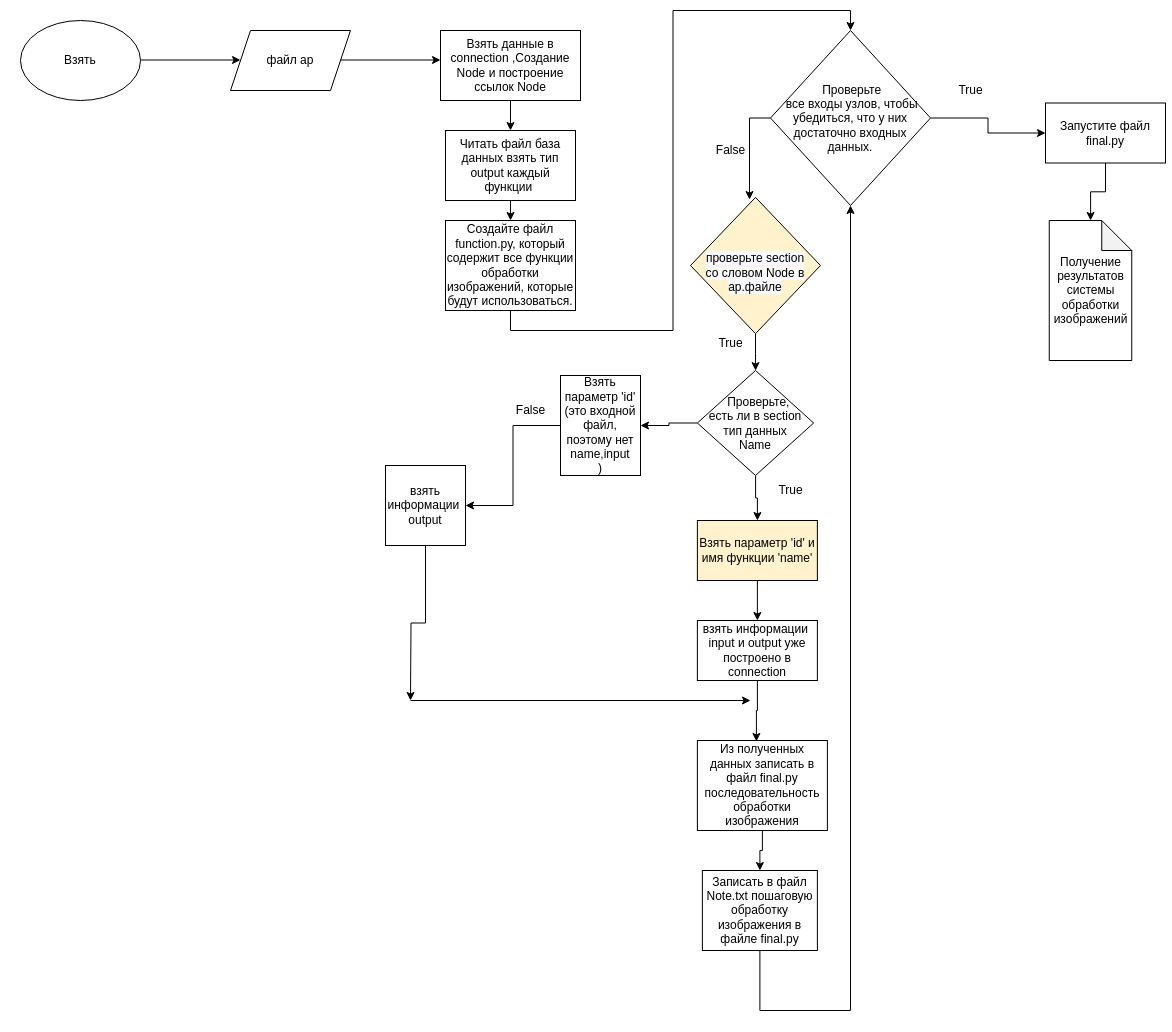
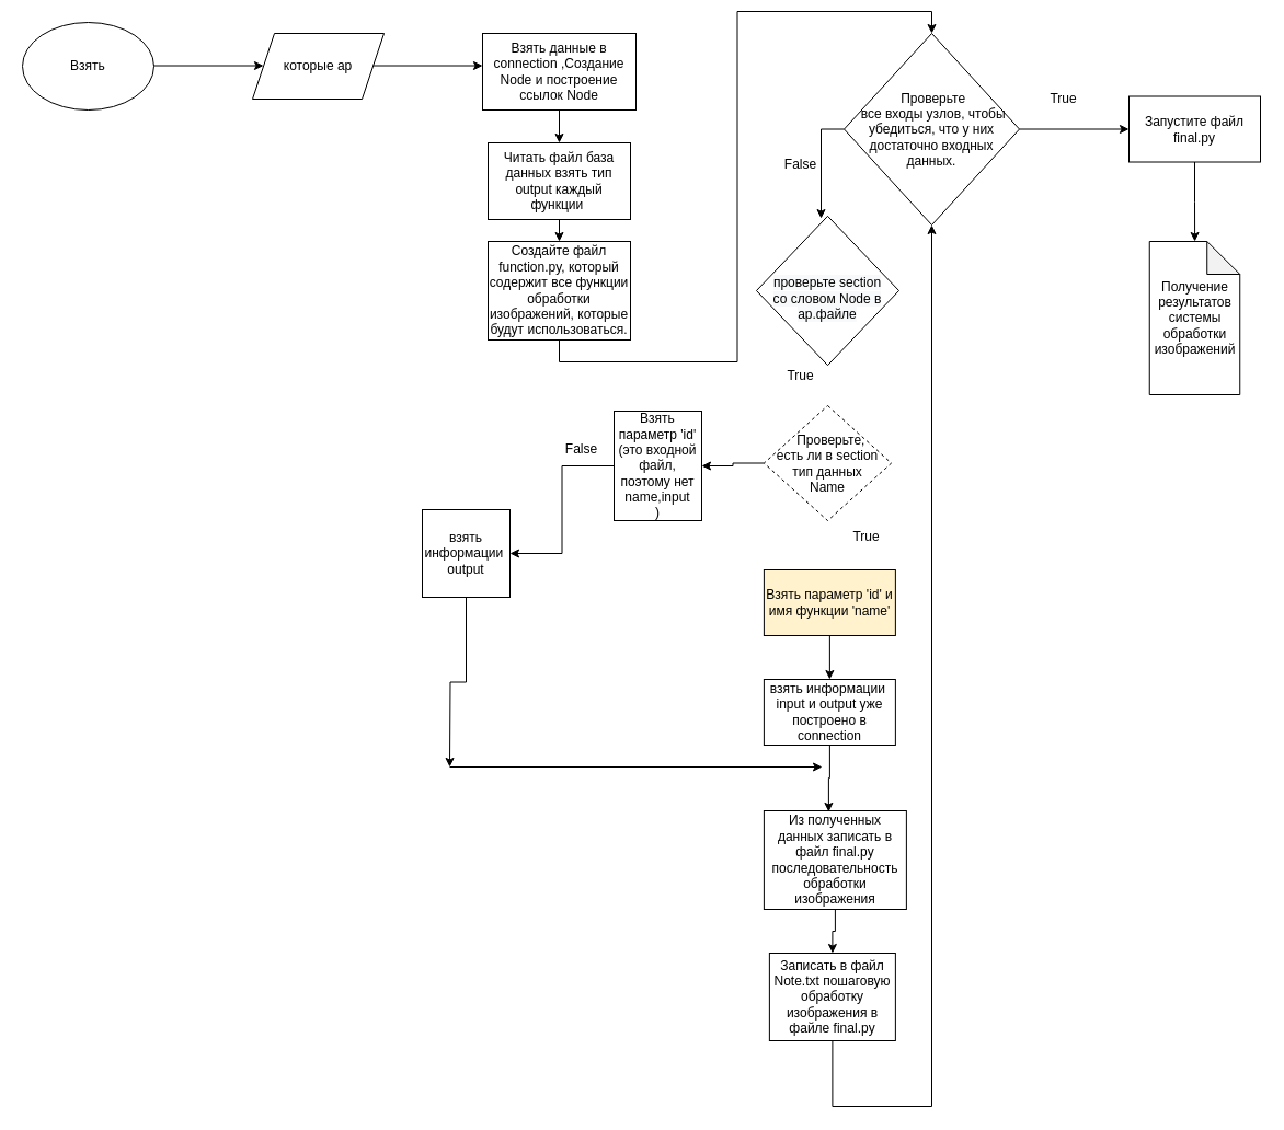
- <mxCell id="4" value="файл ap" style="shape=parallelogram;perimeter=parallelogramPerimeter;whiteSpace=wrap;html=1;fixedSize=1;" parent="1" vertex="1"><mxGeometry x="230" y="30" width="120" height="60" as="geometry" /></mxCell>
+ <mxCell id="4" value="которые ap" style="shape=parallelogram;perimeter=parallelogramPerimeter;whiteSpace=wrap;html=1;fixedSize=1;" parent="1" vertex="1"><mxGeometry x="230" y="30" width="120" height="60" as="geometry" /></mxCell>
- <mxCell id="40" value="&lt;span style=&quot;&quot;&gt;Запустите файл final.py&lt;/span&gt;" style="whiteSpace=wrap;html=1;" vertex="1" parent="1"><mxGeometry x="1045" y="102.5" width="120" height="60" as="geometry" /></mxCell>
+ <mxCell id="40" value="&lt;span style=&quot;&quot;&gt;Запустите файл final.py&lt;/span&gt;" style="whiteSpace=wrap;html=1;" vertex="1" parent="1"><mxGeometry x="1030" y="87.5" width="120" height="60" as="geometry" /></mxCell>
- <mxCell id="32" value="&lt;span style=&quot;color: rgb(0, 0, 0); font-family: Helvetica; font-size: 12px; font-style: normal; font-variant-ligatures: normal; font-variant-caps: normal; font-weight: 400; letter-spacing: normal; orphans: 2; text-align: center; text-indent: 0px; text-transform: none; widows: 2; word-spacing: 0px; -webkit-text-stroke-width: 0px; background-color: rgb(248, 249, 250); text-decoration-thickness: initial; text-decoration-style: initial; text-decoration-color: initial; float: none; display: inline !important;&quot;&gt;&lt;br&gt;проверьте section &lt;br&gt;со словом Node в &lt;br&gt;ap.файле&lt;/span&gt;" style="rhombus;whiteSpace=wrap;html=1;fillColor=#fff2cc;" parent="1" vertex="1"><mxGeometry x="690" y="196.88" width="130" height="136.25" as="geometry" /></mxCell>
+ <mxCell id="32" value="&lt;span style=&quot;color: rgb(0, 0, 0); font-family: Helvetica; font-size: 12px; font-style: normal; font-variant-ligatures: normal; font-variant-caps: normal; font-weight: 400; letter-spacing: normal; orphans: 2; text-align: center; text-indent: 0px; text-transform: none; widows: 2; word-spacing: 0px; -webkit-text-stroke-width: 0px; background-color: rgb(248, 249, 250); text-decoration-thickness: initial; text-decoration-style: initial; text-decoration-color: initial; float: none; display: inline !important;&quot;&gt;&lt;br&gt;проверьте section &lt;br&gt;со словом Node в &lt;br&gt;ap.файле&lt;/span&gt;" style="rhombus;whiteSpace=wrap;html=1;" parent="1" vertex="1"><mxGeometry x="690" y="196.88" width="130" height="136.25" as="geometry" /></mxCell>
- <mxCell id="31" value="" style="edgeStyle=orthogonalEdgeStyle;rounded=0;orthogonalLoop=1;jettySize=auto;html=1;" edge="1" parent="1" source="32" target="35"><mxGeometry relative="1" as="geometry" /></mxCell>
- <mxCell id="35" value="&lt;span style=&quot;&quot;&gt;&amp;nbsp; Проверьте, &lt;br&gt;есть ли в section тип данных&lt;br&gt;Name&lt;/span&gt;" style="rhombus;whiteSpace=wrap;html=1;" parent="1" vertex="1"><mxGeometry x="696.88" y="370" width="116.25" height="105" as="geometry" /></mxCell>
+ <mxCell id="35" value="&lt;span style=&quot;&quot;&gt;&amp;nbsp; Проверьте, &lt;br&gt;есть ли в section тип данных&lt;br&gt;Name&lt;/span&gt;" style="rhombus;whiteSpace=wrap;html=1;dashed=1;" parent="1" vertex="1"><mxGeometry x="696.88" y="370" width="116.25" height="105" as="geometry" /></mxCell>
- <mxCell id="34" value="" style="edgeStyle=orthogonalEdgeStyle;rounded=0;orthogonalLoop=1;jettySize=auto;html=1;" edge="1" parent="1" source="35" target="14"><mxGeometry relative="1" as="geometry" /></mxCell>
